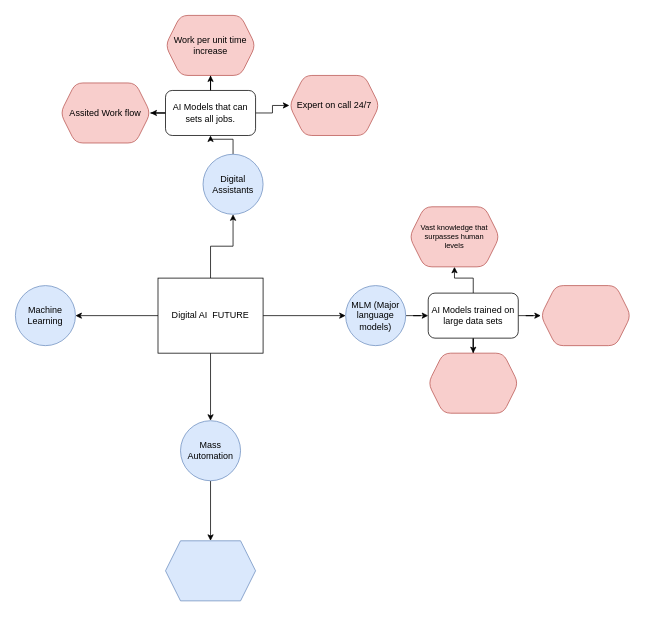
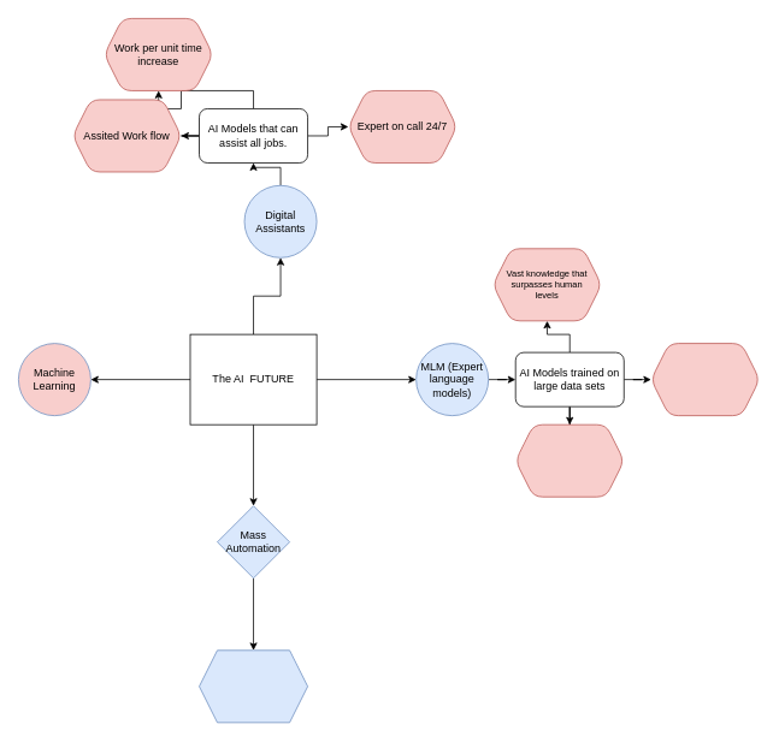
- <mxCell id="19" value="Work per unit time increase" style="shape=hexagon;perimeter=hexagonPerimeter2;whiteSpace=wrap;html=1;fixedSize=1;rounded=1;fillColor=#f8cecc;strokeColor=#b85450;" vertex="1" parent="1"><mxGeometry x="220" y="20" width="120" height="80" as="geometry" /></mxCell>
+ <mxCell id="19" value="Work per unit time increase" style="shape=hexagon;perimeter=hexagonPerimeter2;whiteSpace=wrap;html=1;fixedSize=1;rounded=1;fillColor=#f8cecc;strokeColor=#b85450;" vertex="1" parent="1"><mxGeometry x="115" y="20" width="120" height="80" as="geometry" /></mxCell>
- <mxCell id="17" value="AI Models that can sets all jobs." style="rounded=1;whiteSpace=wrap;html=1;" vertex="1" parent="1"><mxGeometry x="220" y="120" width="120" height="60" as="geometry" /></mxCell>
+ <mxCell id="17" value="AI Models that can assist all jobs." style="rounded=1;whiteSpace=wrap;html=1;" vertex="1" parent="1"><mxGeometry x="220" y="120" width="120" height="60" as="geometry" /></mxCell>
- <mxCell id="13" value="Machine Learning" style="ellipse;whiteSpace=wrap;html=1;rounded=0;fillColor=#dae8fc;strokeColor=#6c8ebf;" vertex="1" parent="1"><mxGeometry x="20" y="380" width="80" height="80" as="geometry" /></mxCell>
+ <mxCell id="13" value="Machine Learning" style="ellipse;whiteSpace=wrap;html=1;rounded=0;fillColor=#f8cecc;strokeColor=#6c8ebf;" vertex="1" parent="1"><mxGeometry x="20" y="380" width="80" height="80" as="geometry" /></mxCell>
- <mxCell id="6" value="Digital AI &amp;nbsp;FUTURE" style="rounded=0;whiteSpace=wrap;html=1;" vertex="1" parent="1"><mxGeometry x="210" y="370" width="140" height="100" as="geometry" /></mxCell>
+ <mxCell id="6" value="The AI &amp;nbsp;FUTURE" style="rounded=0;whiteSpace=wrap;html=1;" vertex="1" parent="1"><mxGeometry x="210" y="370" width="140" height="100" as="geometry" /></mxCell>
- <mxCell id="8" value="MLM (Major language models)" style="ellipse;whiteSpace=wrap;html=1;rounded=0;fillColor=#dae8fc;strokeColor=#6c8ebf;" vertex="1" parent="1"><mxGeometry x="460" y="380" width="80" height="80" as="geometry" /></mxCell>
+ <mxCell id="8" value="MLM (Expert language models)" style="ellipse;whiteSpace=wrap;html=1;rounded=0;fillColor=#dae8fc;strokeColor=#6c8ebf;" vertex="1" parent="1"><mxGeometry x="460" y="380" width="80" height="80" as="geometry" /></mxCell>
- <mxCell id="12" value="Mass Automation" style="ellipse;whiteSpace=wrap;html=1;rounded=0;fillColor=#dae8fc;strokeColor=#6c8ebf;" vertex="1" parent="1"><mxGeometry x="240" y="560" width="80" height="80" as="geometry" /></mxCell>
+ <mxCell id="12" value="Mass Automation" style="rhombus;whiteSpace=wrap;html=1;fillColor=#dae8fc;strokeColor=#6c8ebf;" vertex="1" parent="1"><mxGeometry x="240" y="560" width="80" height="80" as="geometry" /></mxCell>
